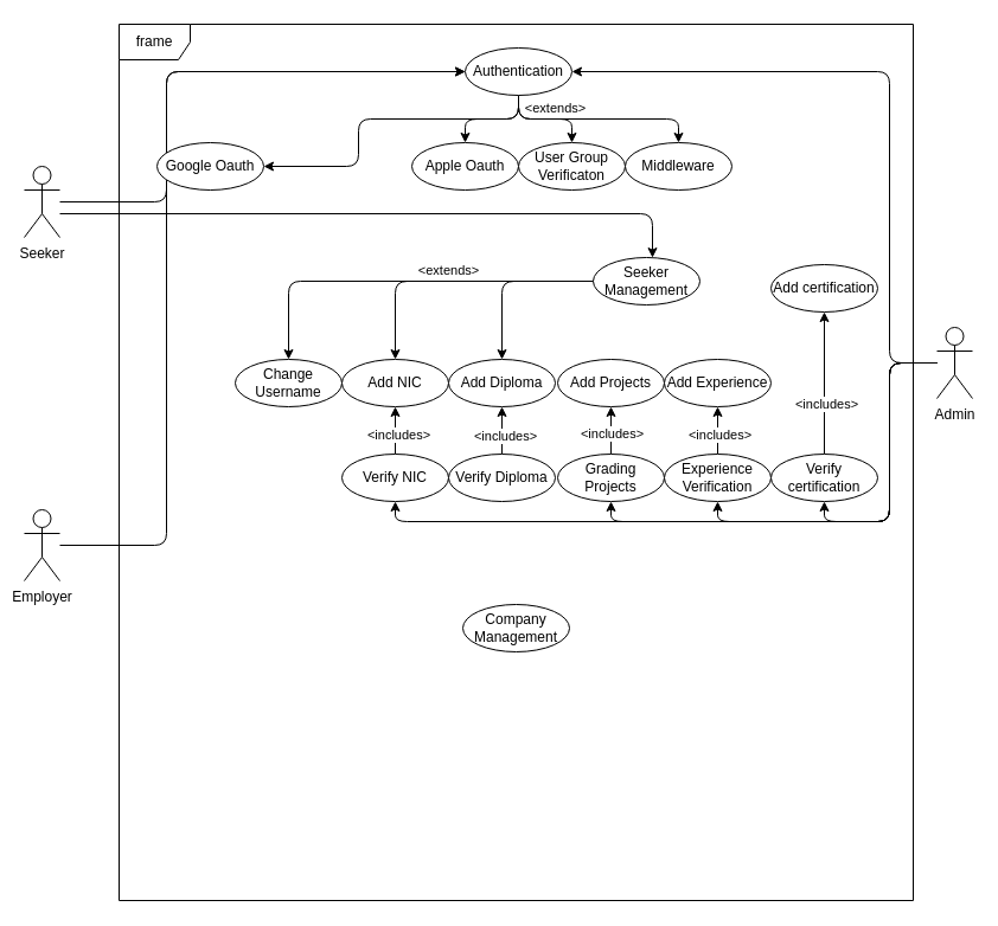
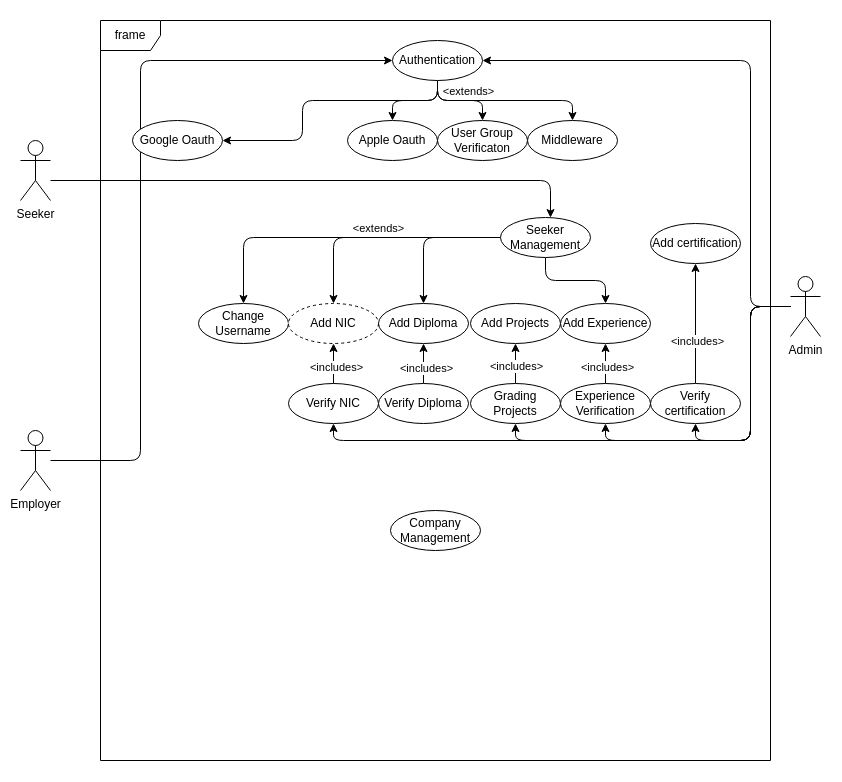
- <mxCell id="9" style="edgeStyle=orthogonalEdgeStyle;rounded=1;orthogonalLoop=1;jettySize=auto;html=1;entryX=0;entryY=0.5;entryDx=0;entryDy=0;" edge="1" parent="1" source="11" target="8"><mxGeometry relative="1" as="geometry"><Array as="points"><mxPoint x="140" y="170" /><mxPoint x="140" y="60" /></Array></mxGeometry></mxCell>
+ <mxCell id="23" style="edgeStyle=orthogonalEdgeStyle;rounded=1;orthogonalLoop=1;jettySize=auto;html=1;" edge="1" parent="1" source="25" target="39"><mxGeometry relative="1" as="geometry" /></mxCell>
- <mxCell id="48" value="Add NIC" style="ellipse;whiteSpace=wrap;html=1;" vertex="1" parent="1"><mxGeometry x="288" y="303" width="90" height="40" as="geometry" /></mxCell>
+ <mxCell id="48" value="Add NIC" style="ellipse;whiteSpace=wrap;html=1;dashed=1;" vertex="1" parent="1"><mxGeometry x="288" y="303" width="90" height="40" as="geometry" /></mxCell>
